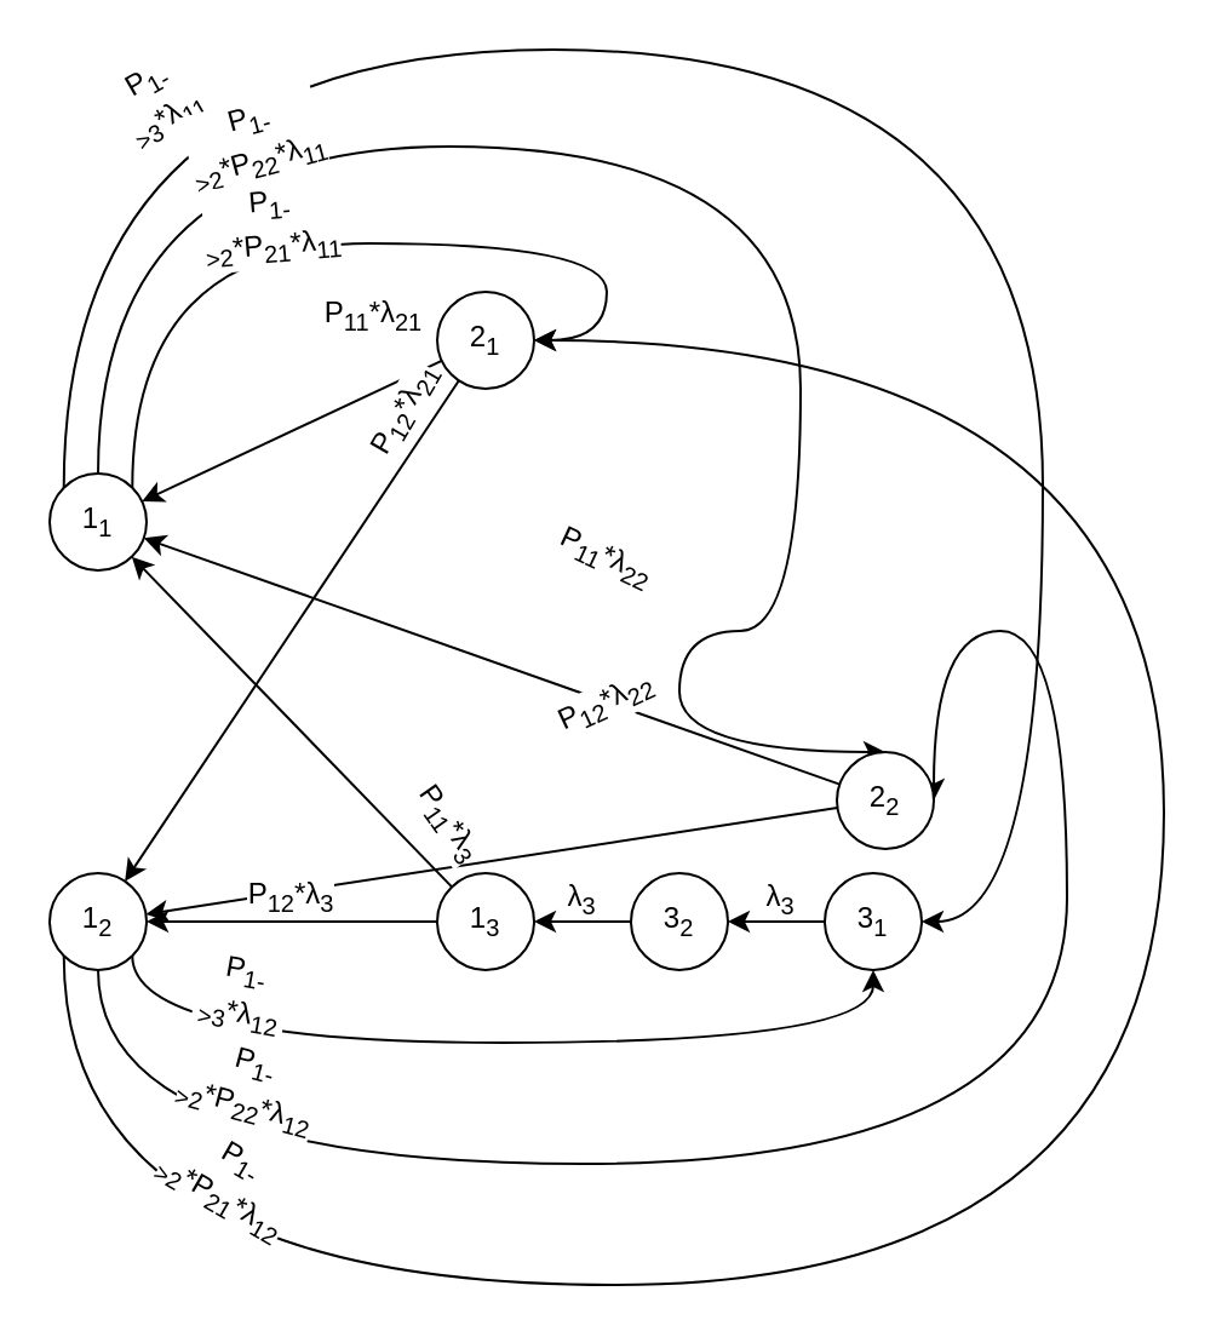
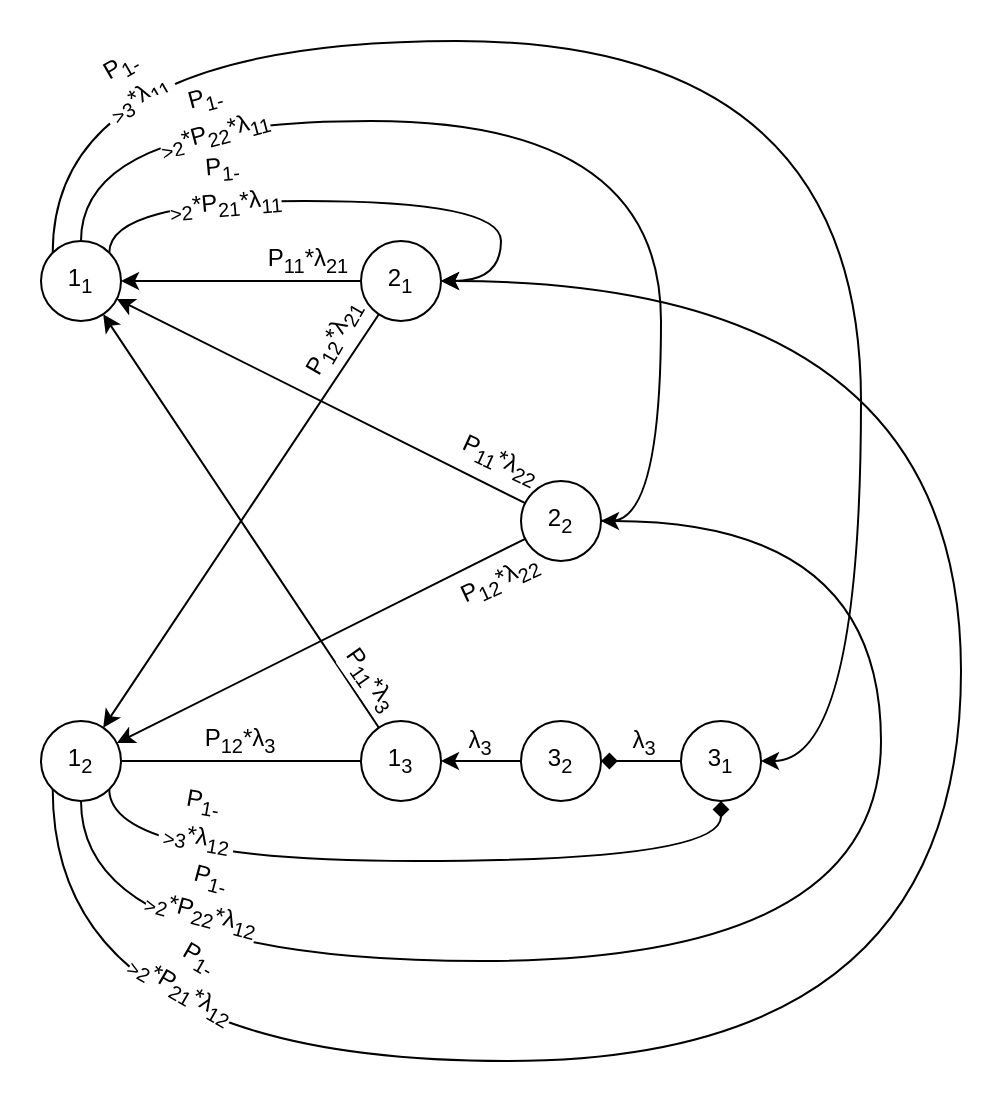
- <mxCell id="5" value="1&lt;sub&gt;1&lt;/sub&gt;" style="ellipse;whiteSpace=wrap;html=1;aspect=fixed;fontColor=default;strokeColor=default;fillColor=default;labelBackgroundColor=default;" vertex="1" parent="1"><mxGeometry x="20" y="195" width="40" height="40" as="geometry" /></mxCell>
+ <mxCell id="5" value="1&lt;sub&gt;1&lt;/sub&gt;" style="ellipse;whiteSpace=wrap;html=1;aspect=fixed;fontColor=default;strokeColor=default;fillColor=default;labelBackgroundColor=default;" vertex="1" parent="1"><mxGeometry x="20" y="120" width="40" height="40" as="geometry" /></mxCell>
- <mxCell id="15" value="2&lt;sub&gt;2&lt;/sub&gt;" style="ellipse;whiteSpace=wrap;html=1;aspect=fixed;fillColor=default;strokeColor=default;fontColor=default;" vertex="1" parent="1"><mxGeometry x="345" y="310" width="40" height="40" as="geometry" /></mxCell>
+ <mxCell id="15" value="2&lt;sub&gt;2&lt;/sub&gt;" style="ellipse;whiteSpace=wrap;html=1;aspect=fixed;fillColor=default;strokeColor=default;fontColor=default;" vertex="1" parent="1"><mxGeometry x="260" y="240" width="40" height="40" as="geometry" /></mxCell>
- <mxCell id="17" style="edgeStyle=none;rounded=0;orthogonalLoop=1;jettySize=auto;html=1;labelBackgroundColor=default;fontColor=default;strokeColor=default;fillColor=default;" edge="1" parent="1" source="18" target="9"><mxGeometry relative="1" as="geometry" /></mxCell>
+ <mxCell id="17" style="edgeStyle=none;rounded=0;orthogonalLoop=1;jettySize=auto;html=1;labelBackgroundColor=default;fontColor=default;strokeColor=default;fillColor=default;endArrow=none;" edge="1" parent="1" source="18" target="9"><mxGeometry relative="1" as="geometry" /></mxCell>
- <mxCell id="19" style="edgeStyle=none;rounded=0;orthogonalLoop=1;jettySize=auto;html=1;labelBackgroundColor=default;fontColor=default;strokeColor=default;fillColor=default;" edge="1" parent="1" source="20" target="22"><mxGeometry relative="1" as="geometry" /></mxCell>
+ <mxCell id="19" style="edgeStyle=none;rounded=0;orthogonalLoop=1;jettySize=auto;html=1;labelBackgroundColor=default;fontColor=default;strokeColor=default;fillColor=default;endArrow=diamond;" edge="1" parent="1" source="20" target="22"><mxGeometry relative="1" as="geometry" /></mxCell>
- <mxCell id="6" style="edgeStyle=orthogonalEdgeStyle;curved=1;rounded=0;orthogonalLoop=1;jettySize=auto;html=1;entryX=0.5;entryY=1;entryDx=0;entryDy=0;labelBackgroundColor=default;fontColor=default;strokeColor=default;fillColor=default;exitX=1;exitY=1;exitDx=0;exitDy=0;" edge="1" parent="1" source="9" target="20"><mxGeometry relative="1" as="geometry"><Array as="points"><mxPoint x="54" y="430" /><mxPoint x="360" y="430" /></Array></mxGeometry></mxCell>
+ <mxCell id="6" style="edgeStyle=orthogonalEdgeStyle;curved=1;rounded=0;orthogonalLoop=1;jettySize=auto;html=1;entryX=0.5;entryY=1;entryDx=0;entryDy=0;labelBackgroundColor=default;fontColor=default;strokeColor=default;fillColor=default;exitX=1;exitY=1;exitDx=0;exitDy=0;endArrow=diamond;" edge="1" parent="1" source="9" target="20"><mxGeometry relative="1" as="geometry"><Array as="points"><mxPoint x="54" y="430" /><mxPoint x="360" y="430" /></Array></mxGeometry></mxCell>
